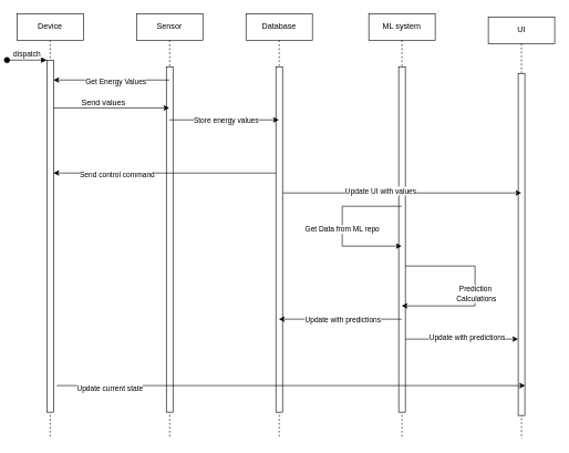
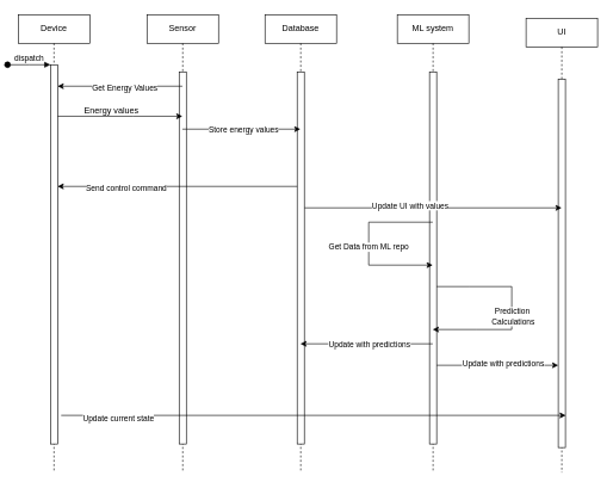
- <mxCell id="20" value="Send values" style="text;html=1;align=center;verticalAlign=middle;resizable=0;points=[];autosize=1;strokeColor=none;fillColor=none;" parent="1" vertex="1"><mxGeometry x="100" y="140" width="100" height="30" as="geometry" /></mxCell>
+ <mxCell id="20" value="Energy values" style="text;html=1;align=center;verticalAlign=middle;resizable=0;points=[];autosize=1;strokeColor=none;fillColor=none;" parent="1" vertex="1"><mxGeometry x="100" y="140" width="100" height="30" as="geometry" /></mxCell>
